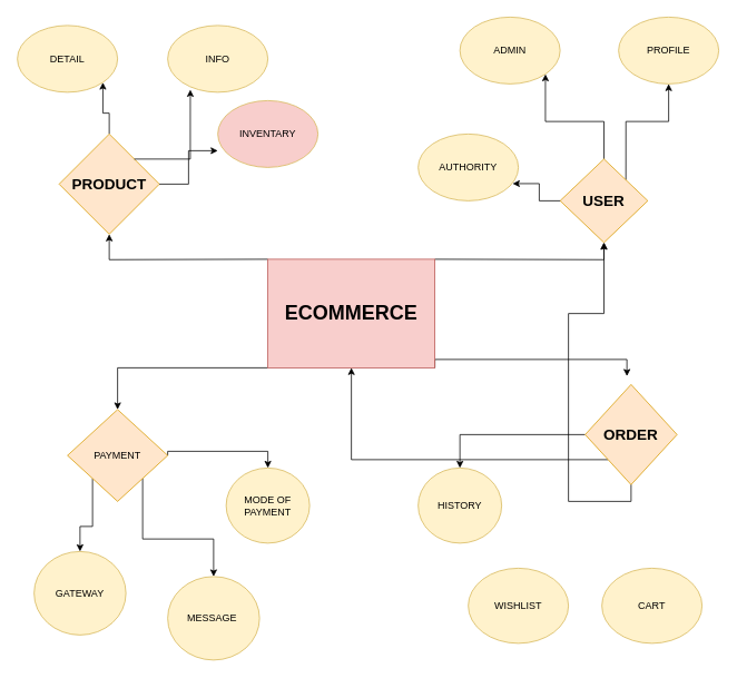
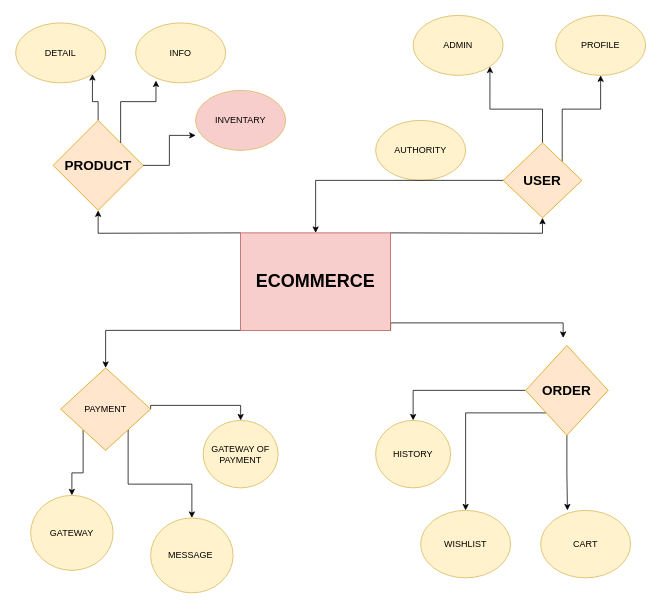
- <mxCell id="21" value="INFO" style="ellipse;whiteSpace=wrap;html=1;fillColor=#fff2cc;strokeColor=#d6b656;" vertex="1" parent="1"><mxGeometry x="200" y="30" width="120" height="80" as="geometry" /></mxCell>
+ <mxCell id="21" value="INFO" style="ellipse;whiteSpace=wrap;html=1;fillColor=#fff2cc;strokeColor=#d6b656;" vertex="1" parent="1"><mxGeometry x="180" y="30" width="120" height="80" as="geometry" /></mxCell>
- <mxCell id="29" style="edgeStyle=orthogonalEdgeStyle;rounded=0;orthogonalLoop=1;jettySize=auto;html=1;exitX=0;exitY=0.5;exitDx=0;exitDy=0;entryX=0.943;entryY=0.743;entryDx=0;entryDy=0;entryPerimeter=0;" edge="1" parent="1" source="19" target="25"><mxGeometry relative="1" as="geometry" /></mxCell>
+ <mxCell id="29" style="edgeStyle=orthogonalEdgeStyle;rounded=0;orthogonalLoop=1;jettySize=auto;html=1;exitX=0;exitY=0.5;exitDx=0;exitDy=0;" edge="1" parent="1" source="19" target="34"><mxGeometry relative="1" as="geometry" /></mxCell>
- <mxCell id="26" style="edgeStyle=orthogonalEdgeStyle;rounded=0;orthogonalLoop=1;jettySize=auto;html=1;exitX=0.5;exitY=1;exitDx=0;exitDy=0;" edge="1" parent="1" source="8" target="19"><mxGeometry relative="1" as="geometry" /></mxCell>
+ <mxCell id="26" style="edgeStyle=orthogonalEdgeStyle;rounded=0;orthogonalLoop=1;jettySize=auto;html=1;exitX=0.5;exitY=1;exitDx=0;exitDy=0;entryX=0.298;entryY=0;entryDx=0;entryDy=0;entryPerimeter=0;" edge="1" parent="1" source="8" target="14"><mxGeometry relative="1" as="geometry" /></mxCell>
- <mxCell id="7" style="edgeStyle=orthogonalEdgeStyle;rounded=0;orthogonalLoop=1;jettySize=auto;html=1;exitX=0;exitY=1;exitDx=0;exitDy=0;" edge="1" parent="1" source="8" target="34"><mxGeometry relative="1" as="geometry" /></mxCell>
+ <mxCell id="7" style="edgeStyle=orthogonalEdgeStyle;rounded=0;orthogonalLoop=1;jettySize=auto;html=1;exitX=0;exitY=1;exitDx=0;exitDy=0;" edge="1" parent="1" source="8" target="13"><mxGeometry relative="1" as="geometry" /></mxCell>
- <mxCell id="11" value="MODE OF PAYMENT" style="ellipse;whiteSpace=wrap;html=1;fillColor=#fff2cc;strokeColor=#d6b656;" vertex="1" parent="1"><mxGeometry x="270" y="560" width="100" height="90" as="geometry" /></mxCell>
+ <mxCell id="11" value="GATEWAY OF PAYMENT" style="ellipse;whiteSpace=wrap;html=1;fillColor=#fff2cc;strokeColor=#d6b656;" vertex="1" parent="1"><mxGeometry x="270" y="560" width="100" height="90" as="geometry" /></mxCell>
